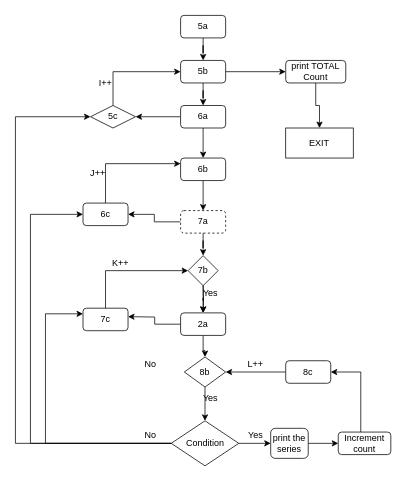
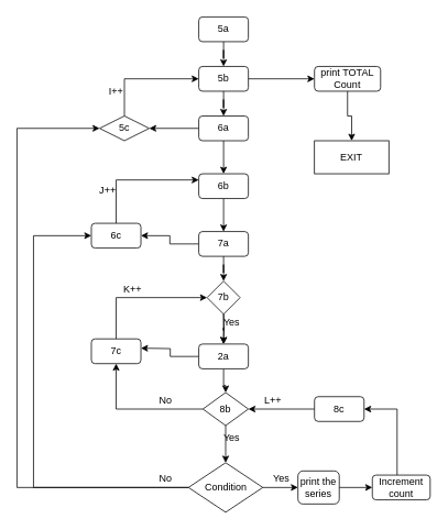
- <mxCell id="29" value="7a" style="rounded=1;whiteSpace=wrap;html=1;dashed=1;" vertex="1" parent="1"><mxGeometry x="240" y="280" width="60" height="30" as="geometry" /></mxCell>
+ <mxCell id="29" value="7a" style="rounded=1;whiteSpace=wrap;html=1;" vertex="1" parent="1"><mxGeometry x="240" y="280" width="60" height="30" as="geometry" /></mxCell>
+ <mxCell id="46" style="edgeStyle=orthogonalEdgeStyle;rounded=0;orthogonalLoop=1;jettySize=auto;html=1;entryX=0.5;entryY=1;entryDx=0;entryDy=0;" edge="1" parent="1" source="47" target="16"><mxGeometry relative="1" as="geometry" /></mxCell>
- <mxCell id="5" style="edgeStyle=orthogonalEdgeStyle;rounded=0;orthogonalLoop=1;jettySize=auto;html=1;entryX=0;entryY=0.25;entryDx=0;entryDy=0;" edge="1" parent="1" source="8" target="16"><mxGeometry relative="1" as="geometry"><Array as="points"><mxPoint x="60" y="590" /><mxPoint x="60" y="418" /></Array></mxGeometry></mxCell>
- <mxCell id="41" value="L++" style="text;html=1;strokeColor=none;fillColor=none;align=center;verticalAlign=middle;whiteSpace=wrap;rounded=0;" vertex="1" parent="1"><mxGeometry x="320" y="475" width="40" height="20" as="geometry" /></mxCell>
+ <mxCell id="41" value="L++" style="text;html=1;strokeColor=none;fillColor=none;align=center;verticalAlign=middle;whiteSpace=wrap;rounded=0;" vertex="1" parent="1"><mxGeometry x="310" y="475" width="40" height="20" as="geometry" /></mxCell>
